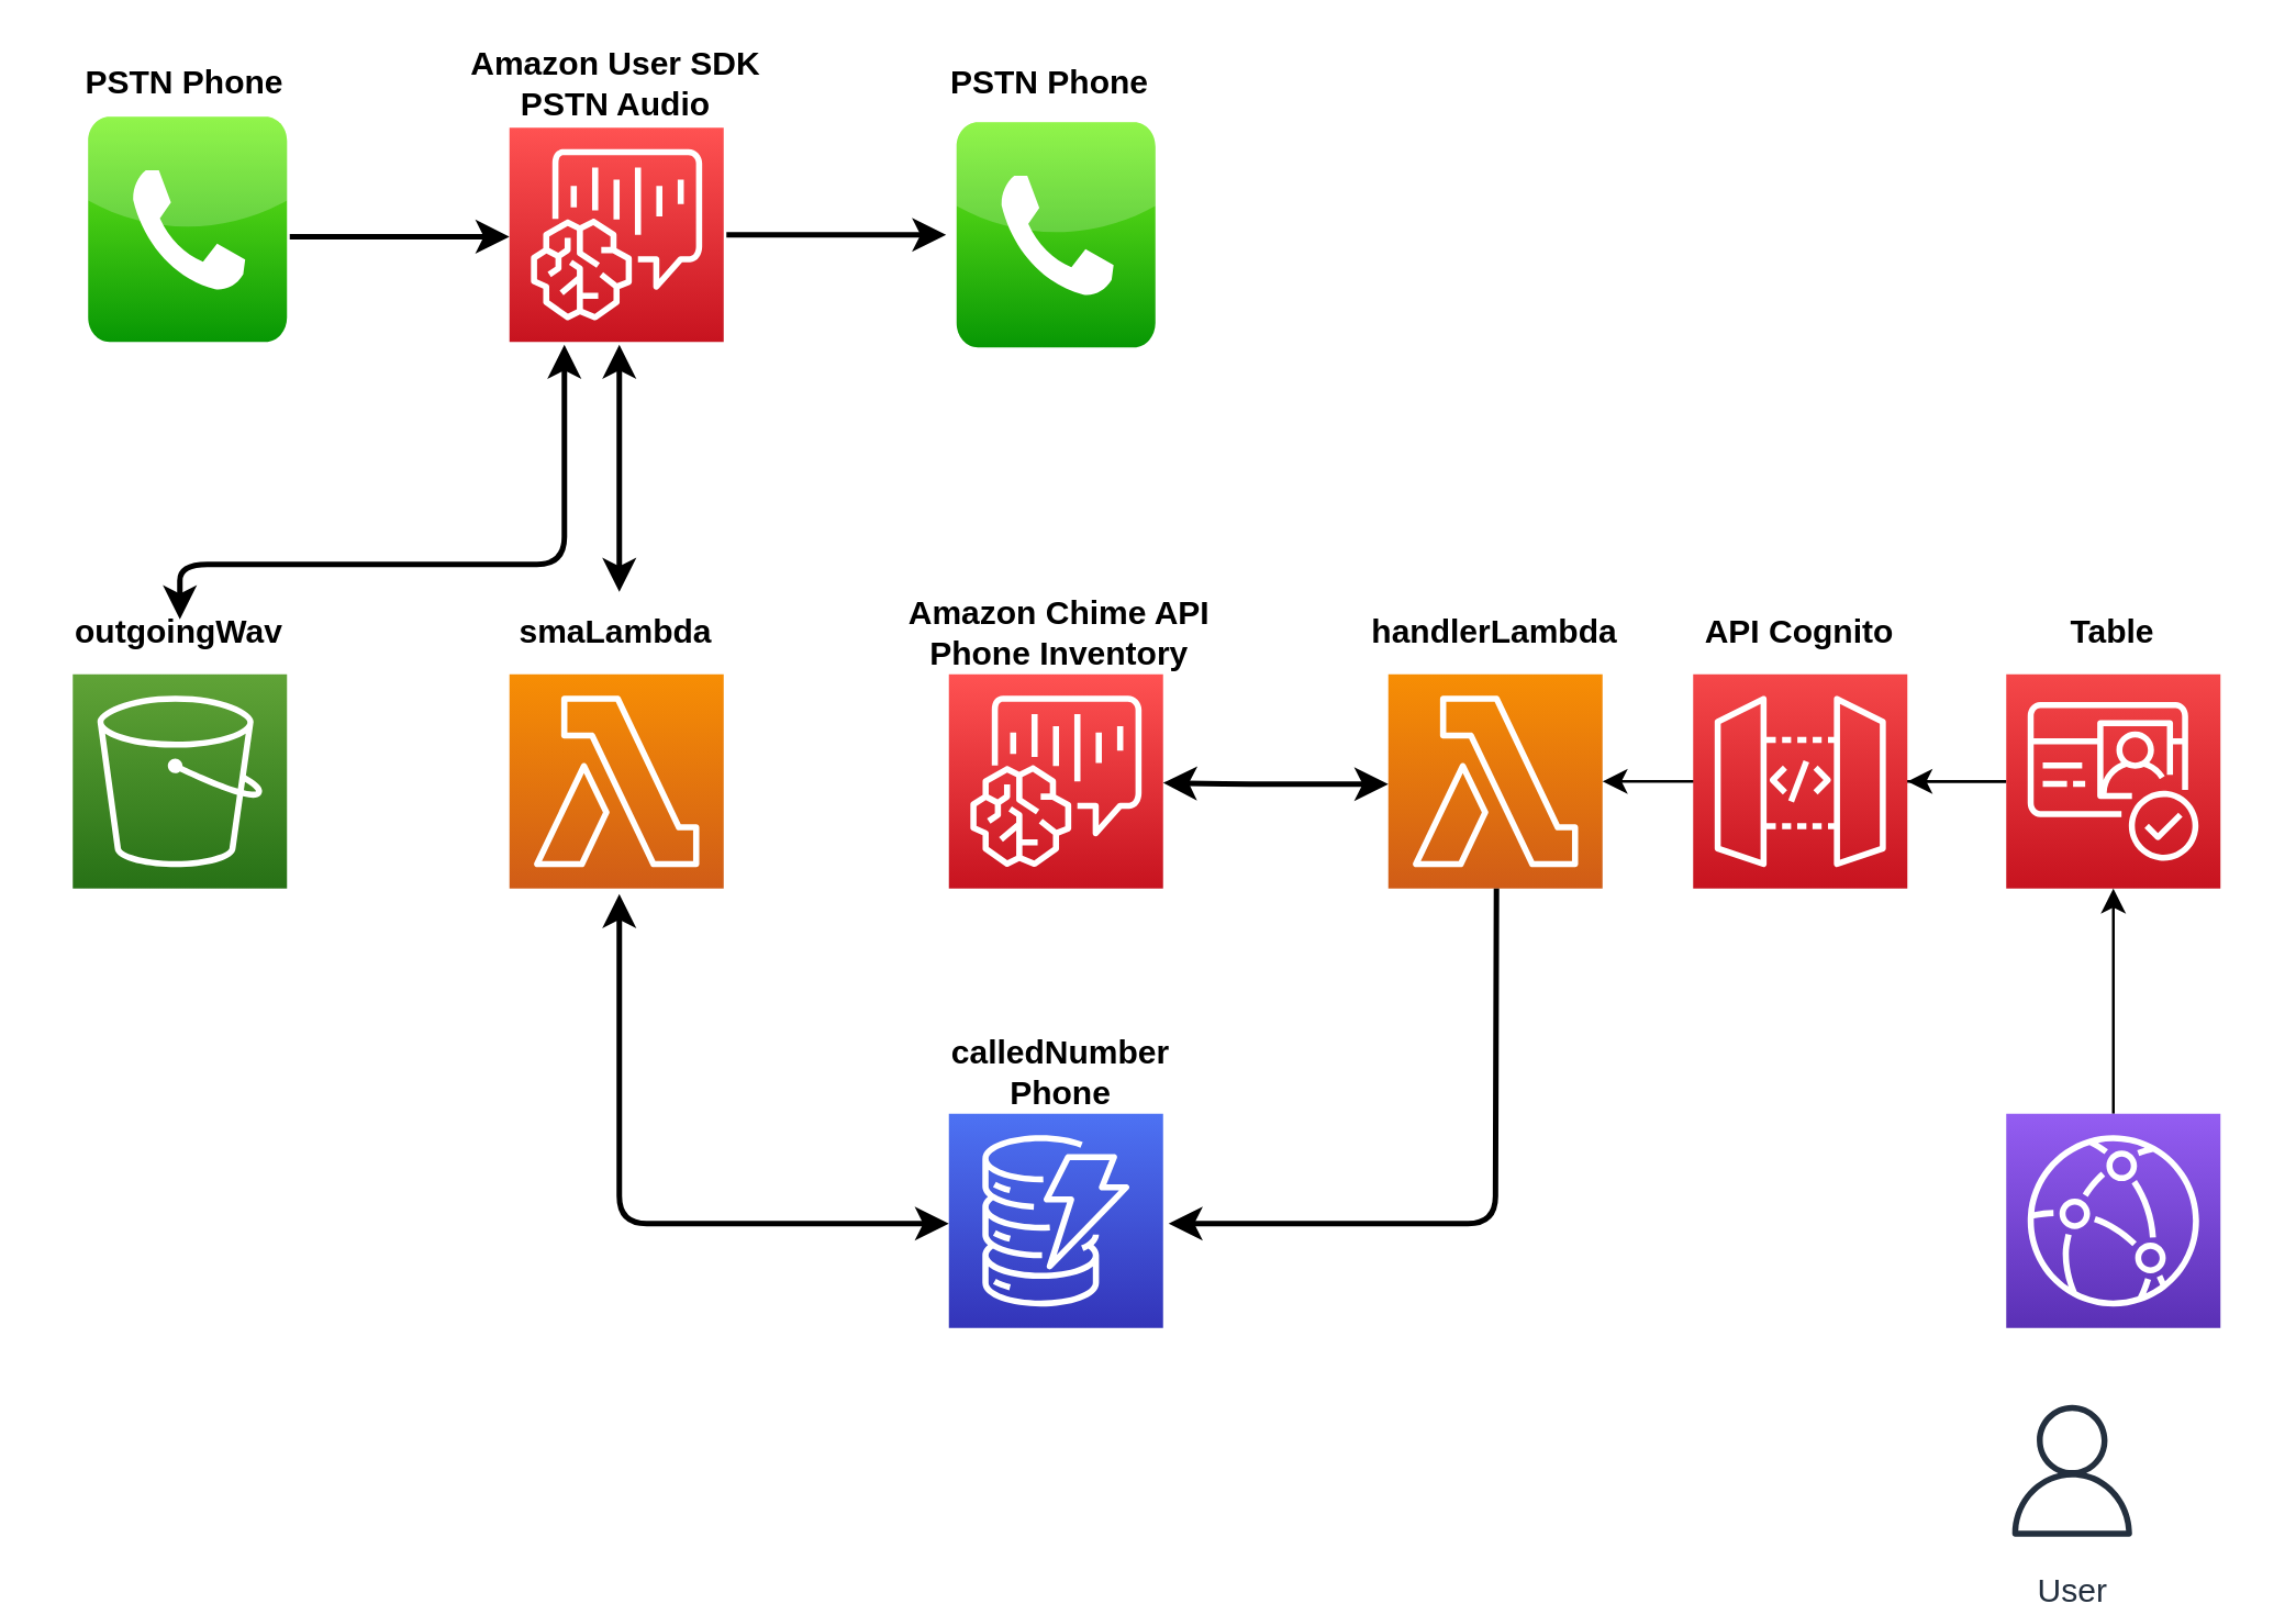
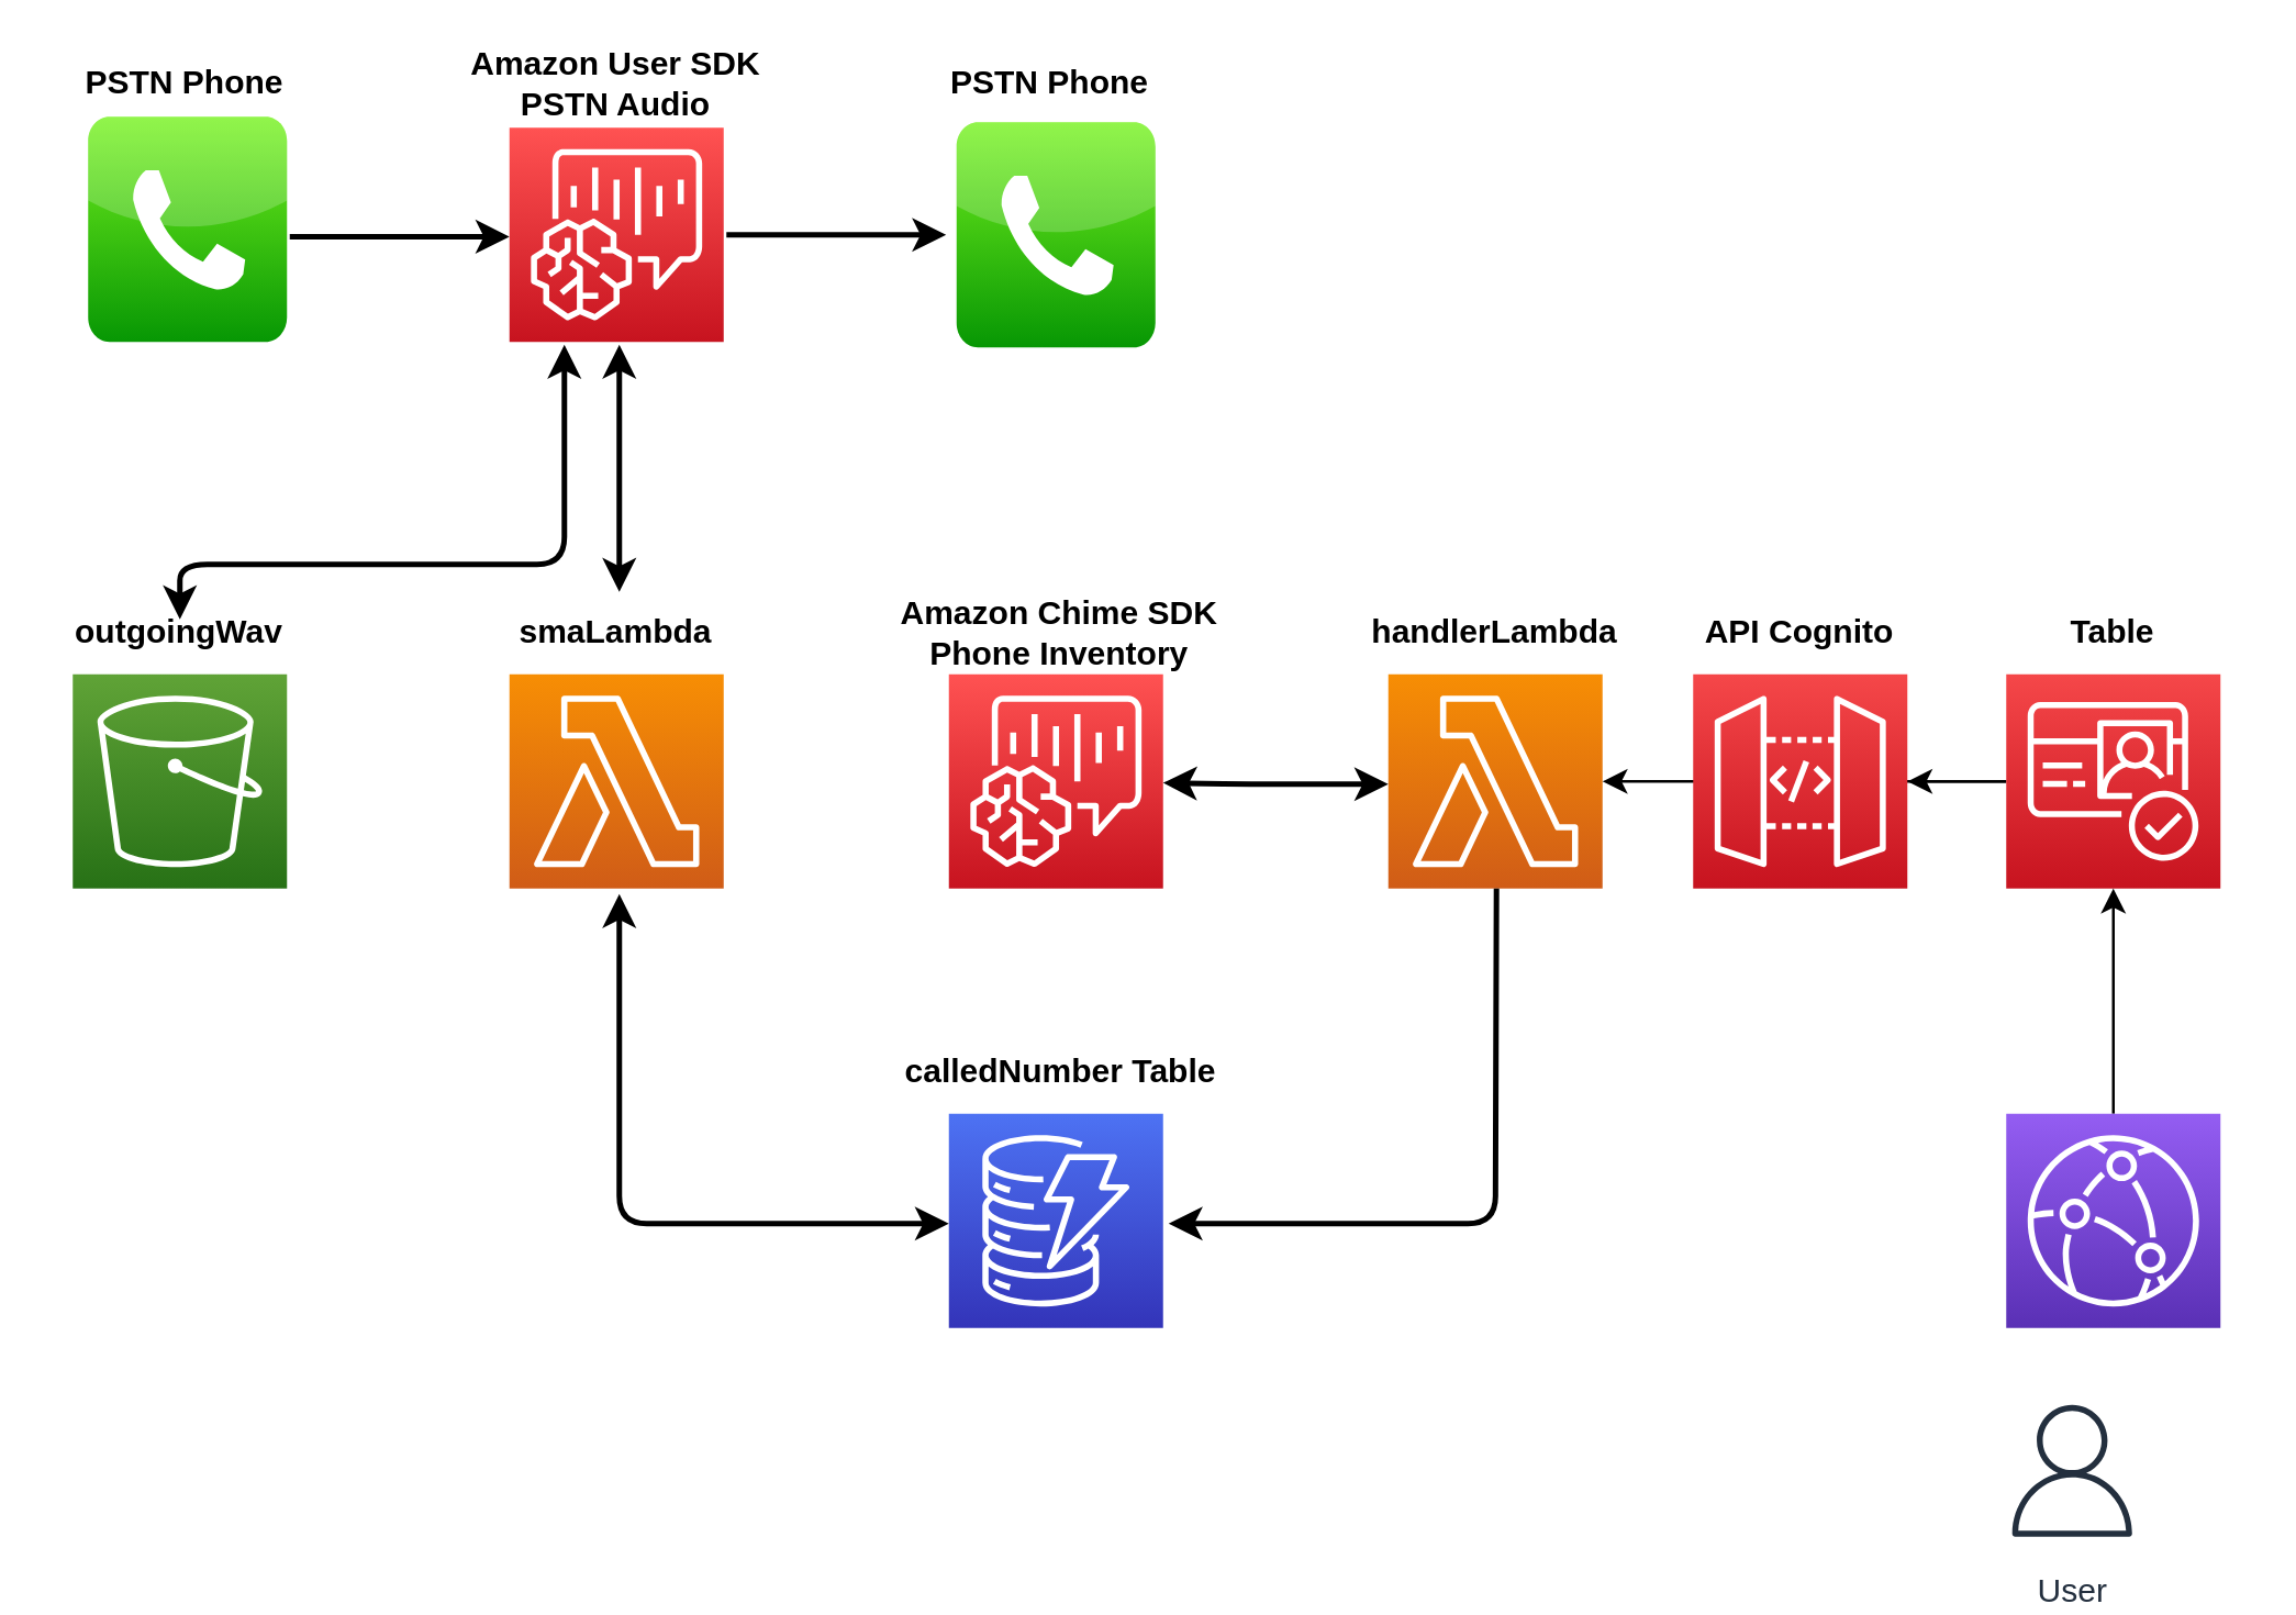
- <mxCell id="17" value="&lt;b&gt;Amazon Chime API Phone Inventory&lt;/b&gt;" style="text;html=1;strokeColor=none;fillColor=none;align=center;verticalAlign=middle;whiteSpace=wrap;rounded=0;" parent="1" vertex="1"><mxGeometry x="316" y="225" width="139" height="10" as="geometry" /></mxCell>
+ <mxCell id="17" value="&lt;b&gt;Amazon Chime SDK Phone Inventory&lt;/b&gt;" style="text;html=1;strokeColor=none;fillColor=none;align=center;verticalAlign=middle;whiteSpace=wrap;rounded=0;" parent="1" vertex="1"><mxGeometry x="316" y="225" width="139" height="10" as="geometry" /></mxCell>
- <mxCell id="20" value="&lt;b&gt;calledNumber Phone&lt;/b&gt;" style="text;html=1;strokeColor=none;fillColor=none;align=center;verticalAlign=middle;whiteSpace=wrap;rounded=0;" parent="1" vertex="1"><mxGeometry x="327.5" y="385" width="116" height="10" as="geometry" /></mxCell>
+ <mxCell id="20" value="&lt;b&gt;calledNumber Table&lt;/b&gt;" style="text;html=1;strokeColor=none;fillColor=none;align=center;verticalAlign=middle;whiteSpace=wrap;rounded=0;" parent="1" vertex="1"><mxGeometry x="327.5" y="385" width="116" height="10" as="geometry" /></mxCell>
